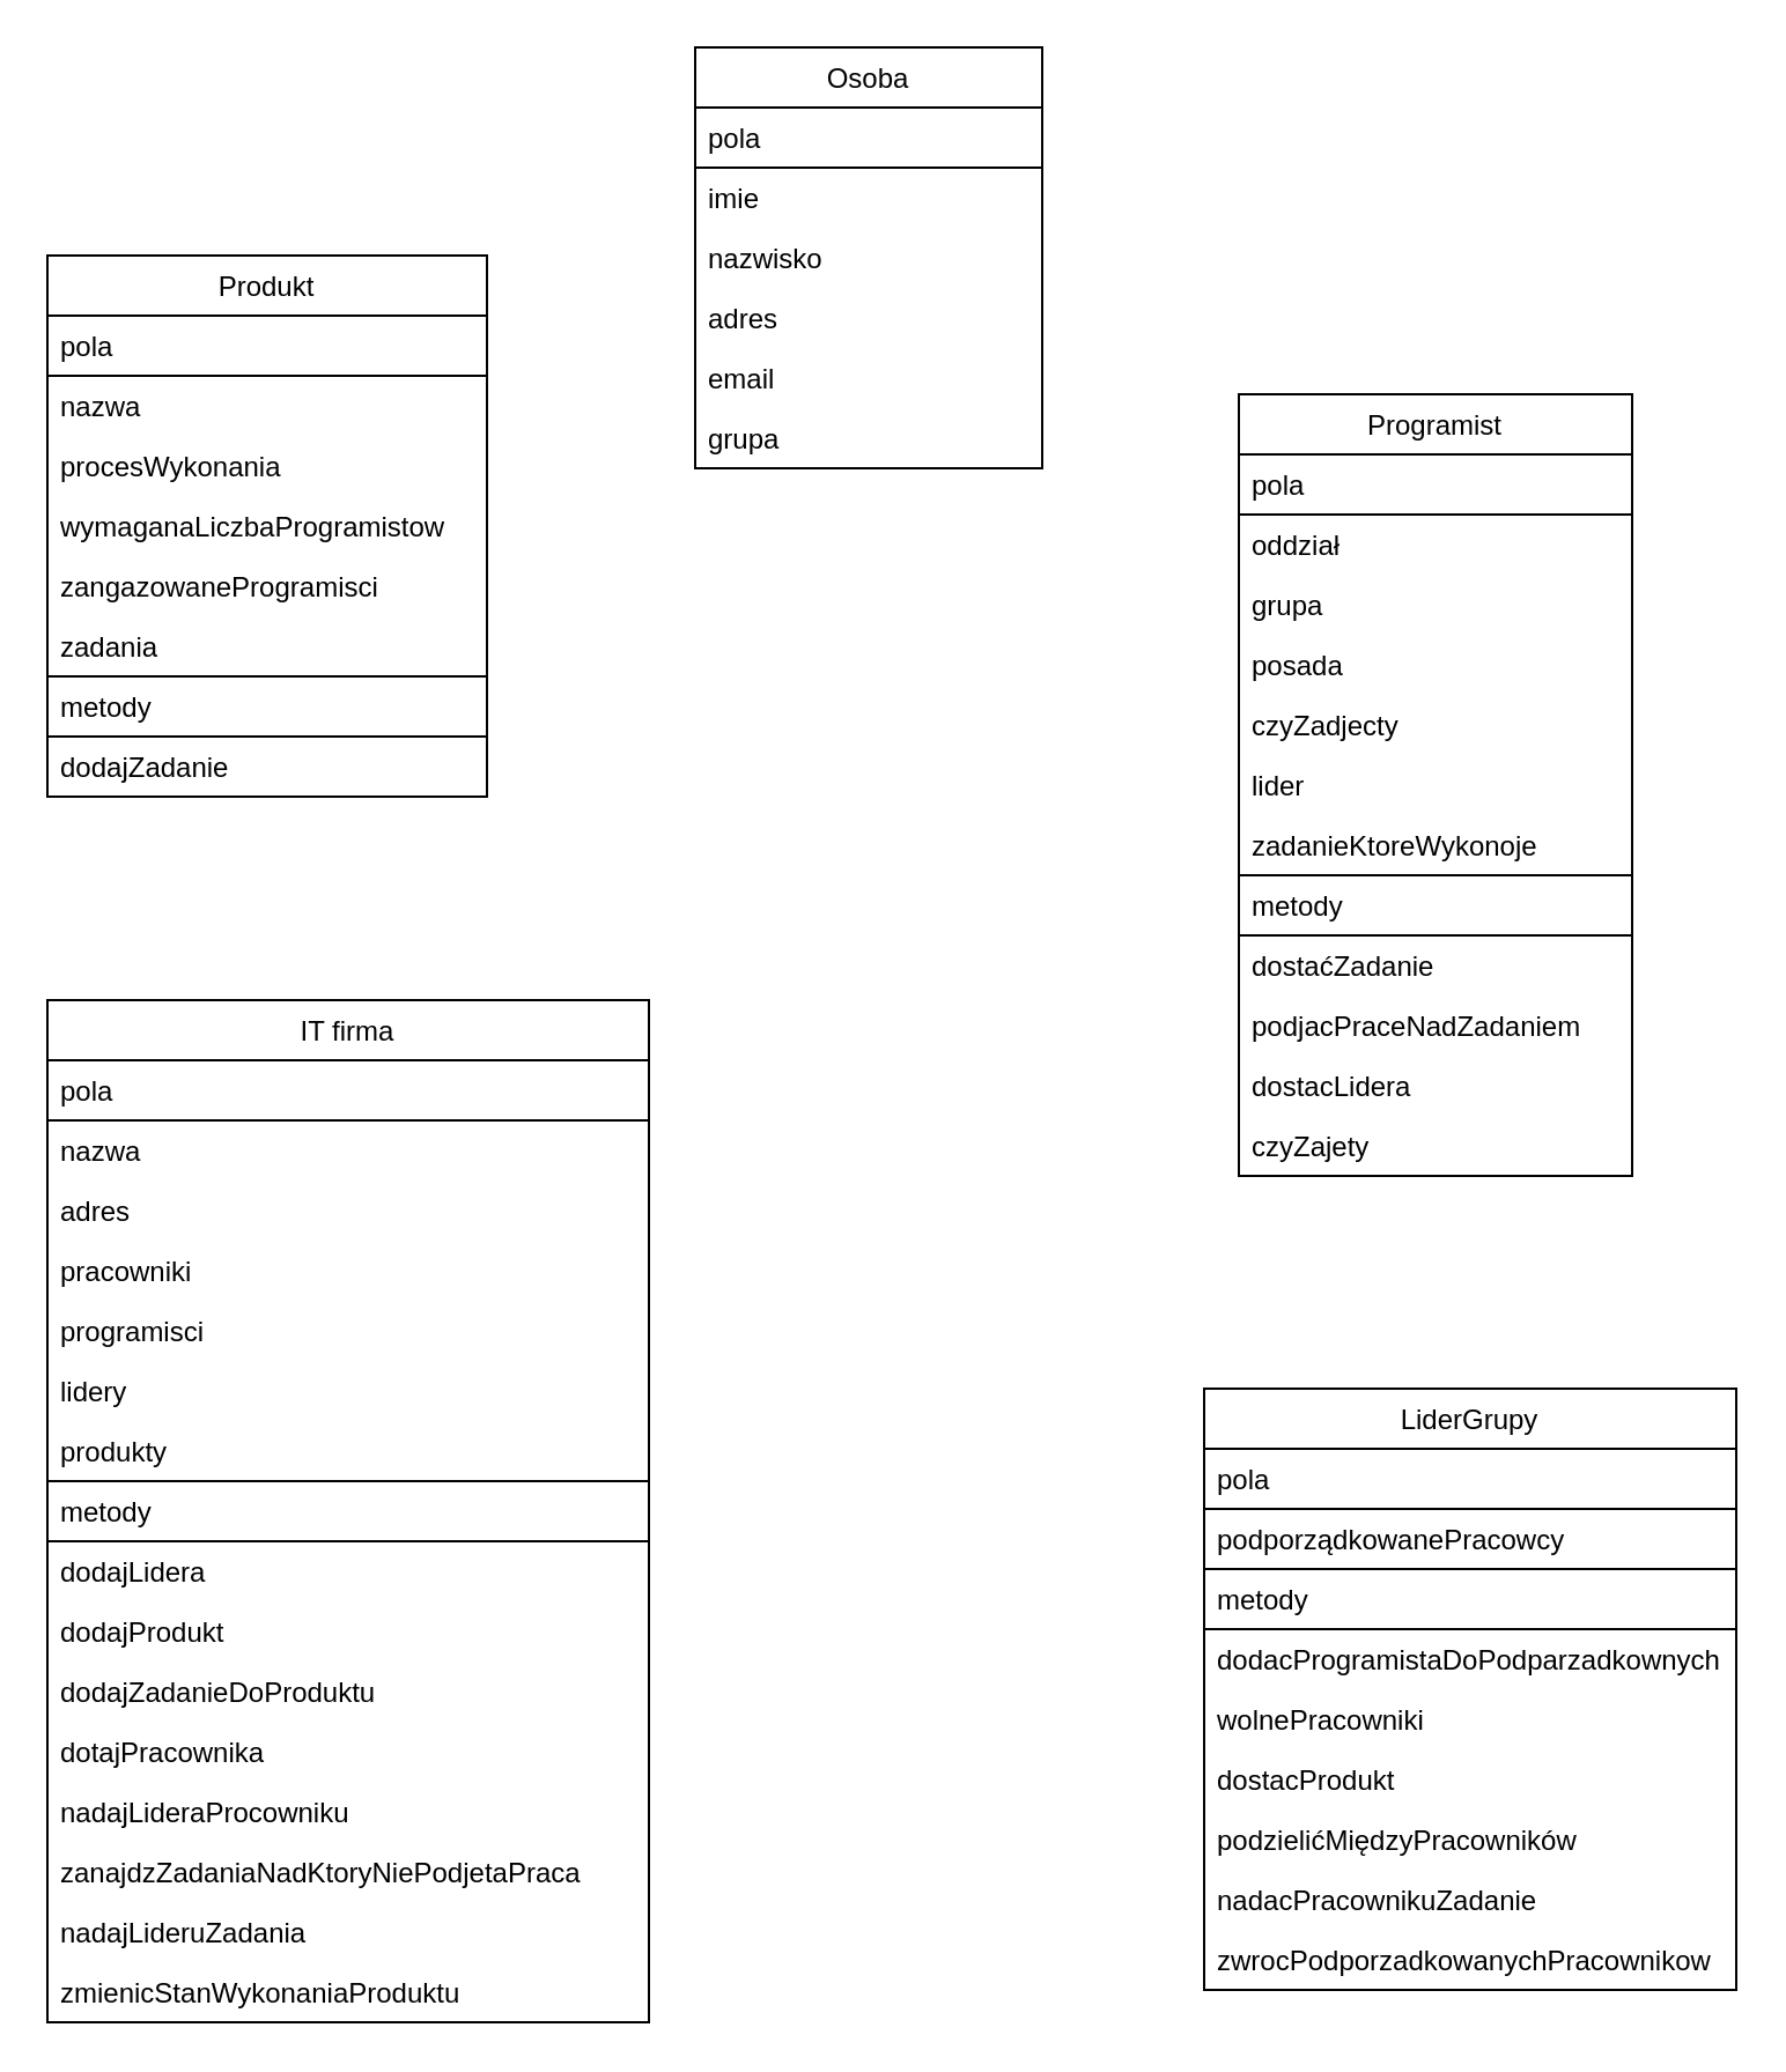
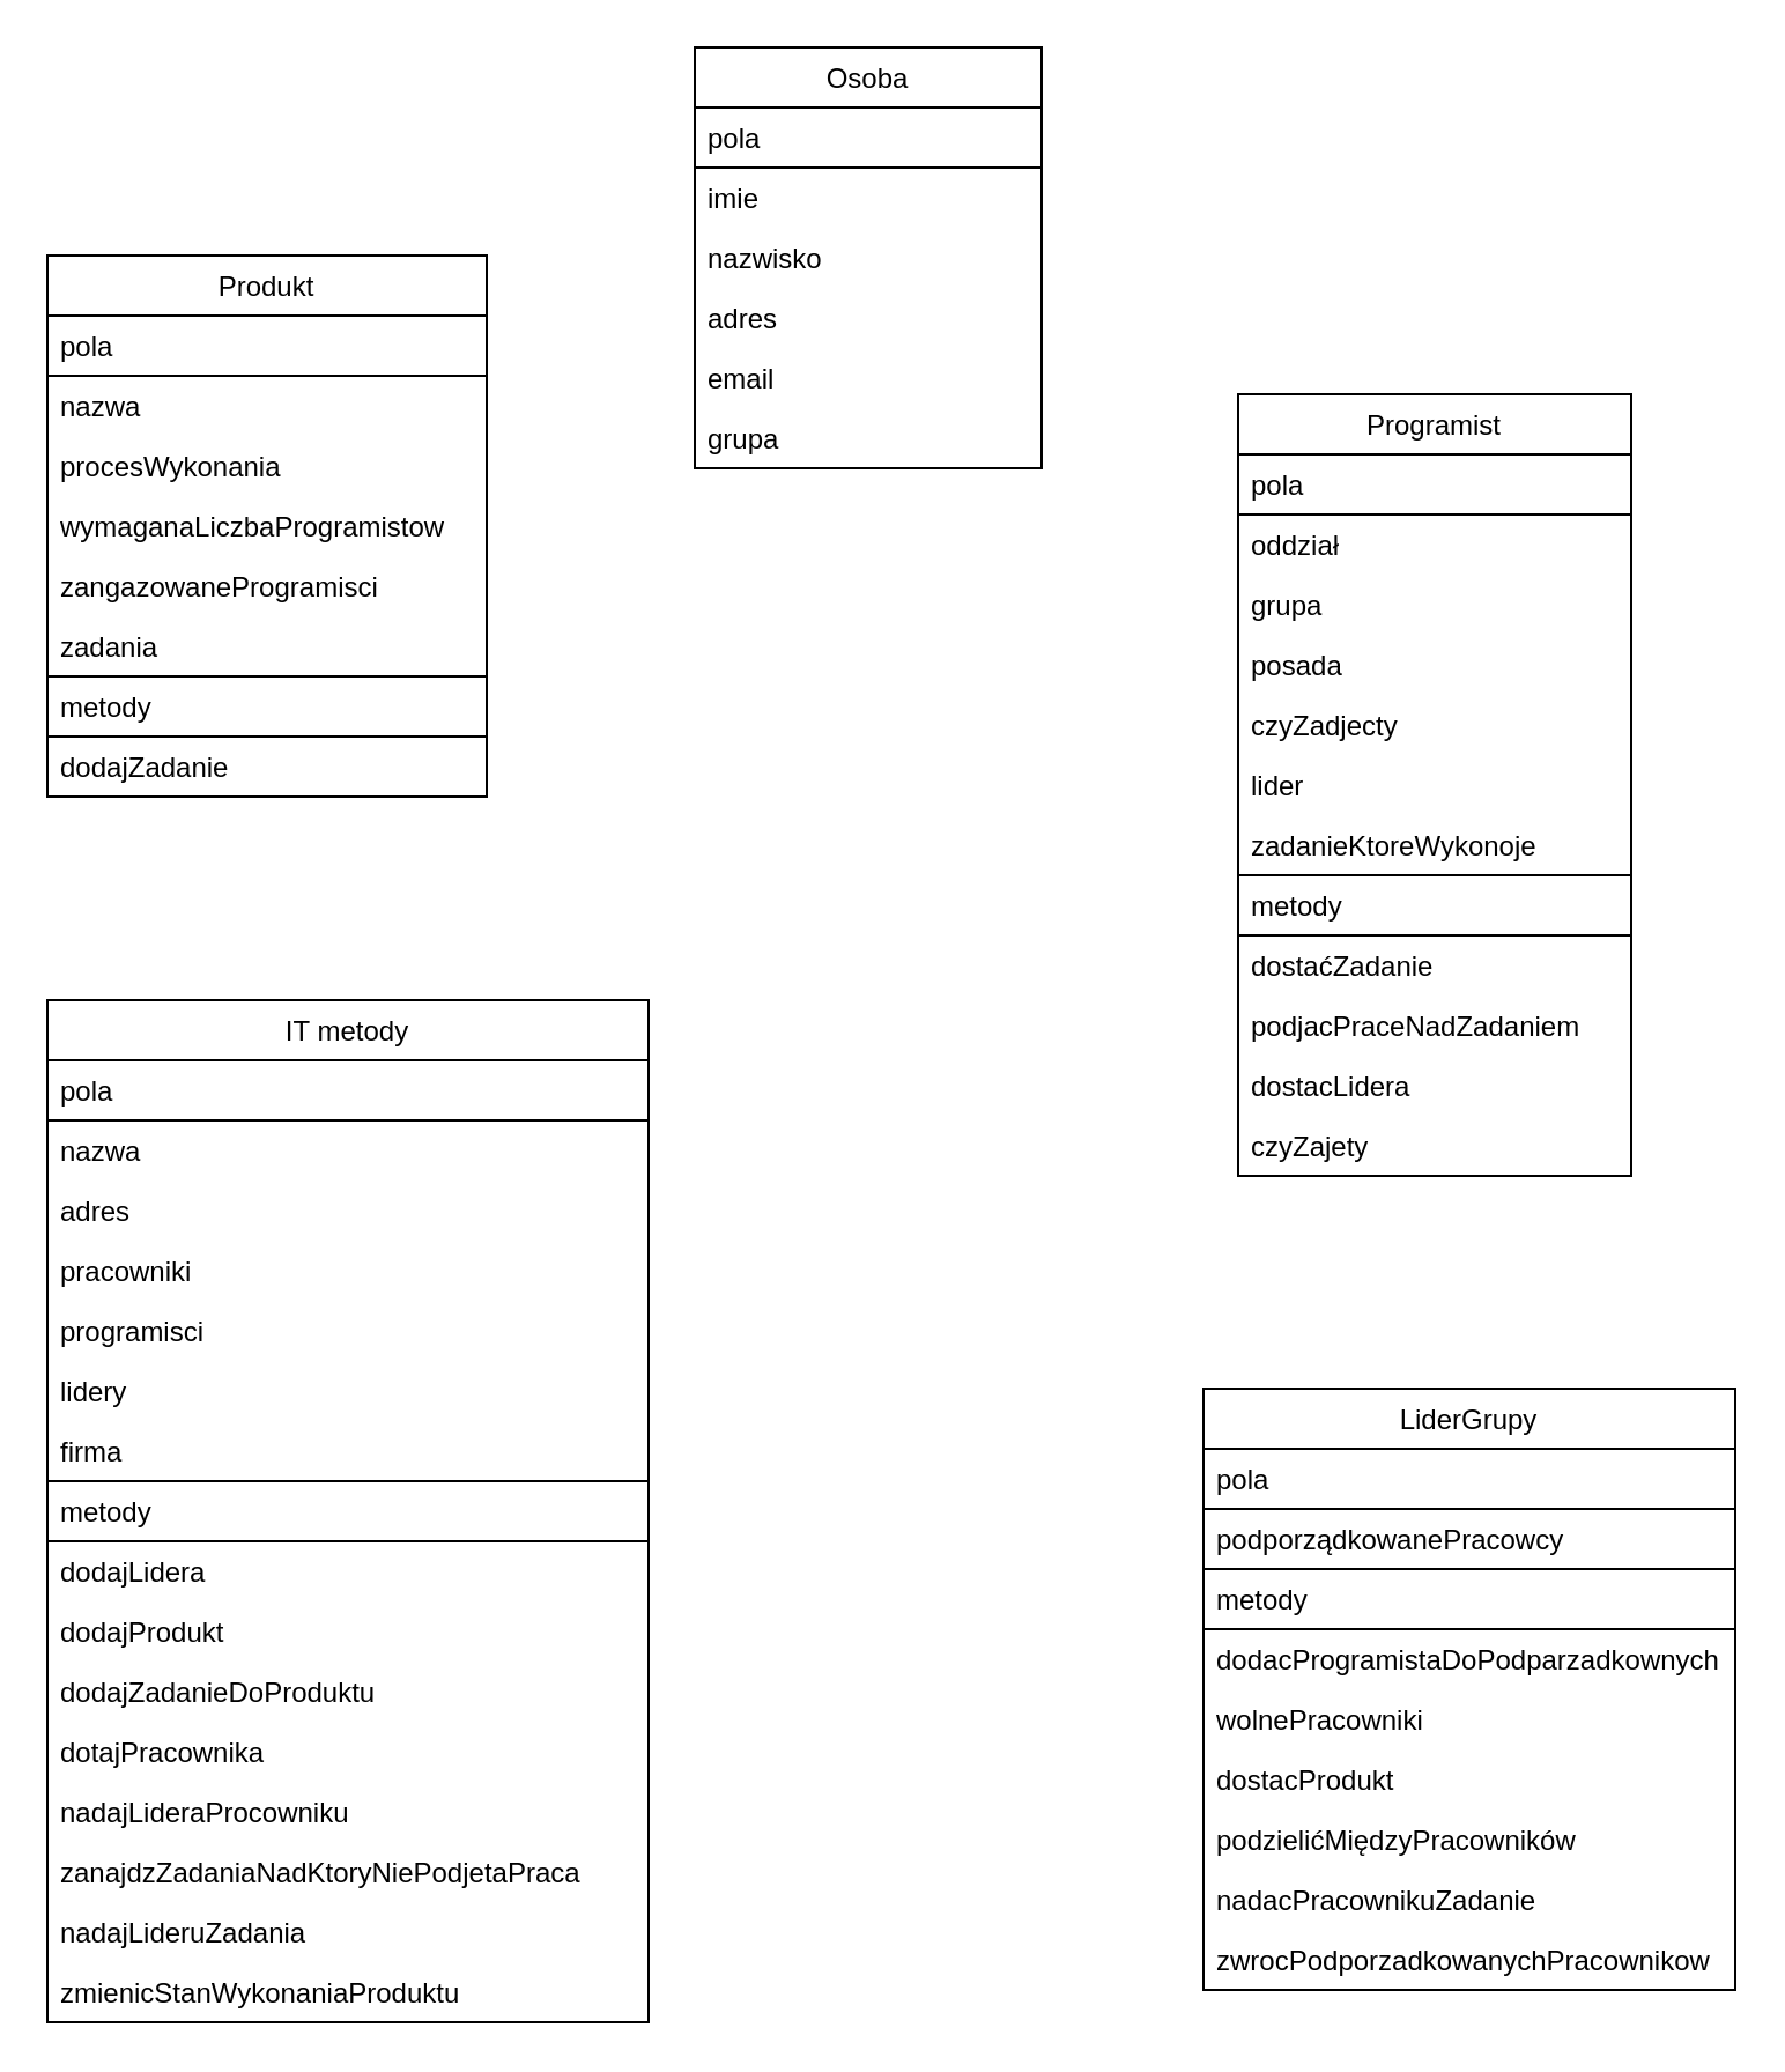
- <mxCell id="2" value="IT firma" style="swimlane;fontStyle=0;childLayout=stackLayout;horizontal=1;startSize=26;fillColor=none;horizontalStack=0;resizeParent=1;resizeParentMax=0;resizeLast=0;collapsible=1;marginBottom=0;" parent="1" vertex="1"><mxGeometry x="20" y="432" width="260" height="442" as="geometry" /></mxCell>
+ <mxCell id="2" value="IT metody" style="swimlane;fontStyle=0;childLayout=stackLayout;horizontal=1;startSize=26;fillColor=none;horizontalStack=0;resizeParent=1;resizeParentMax=0;resizeLast=0;collapsible=1;marginBottom=0;" parent="1" vertex="1"><mxGeometry x="20" y="432" width="260" height="442" as="geometry" /></mxCell>
- <mxCell id="9" value="produkty" style="text;strokeColor=none;fillColor=none;align=left;verticalAlign=top;spacingLeft=4;spacingRight=4;overflow=hidden;rotatable=0;points=[[0,0.5],[1,0.5]];portConstraint=eastwest;" parent="2" vertex="1"><mxGeometry y="182" width="260" height="26" as="geometry" /></mxCell>
+ <mxCell id="9" value="firma" style="text;strokeColor=none;fillColor=none;align=left;verticalAlign=top;spacingLeft=4;spacingRight=4;overflow=hidden;rotatable=0;points=[[0,0.5],[1,0.5]];portConstraint=eastwest;" parent="2" vertex="1"><mxGeometry y="182" width="260" height="26" as="geometry" /></mxCell>
